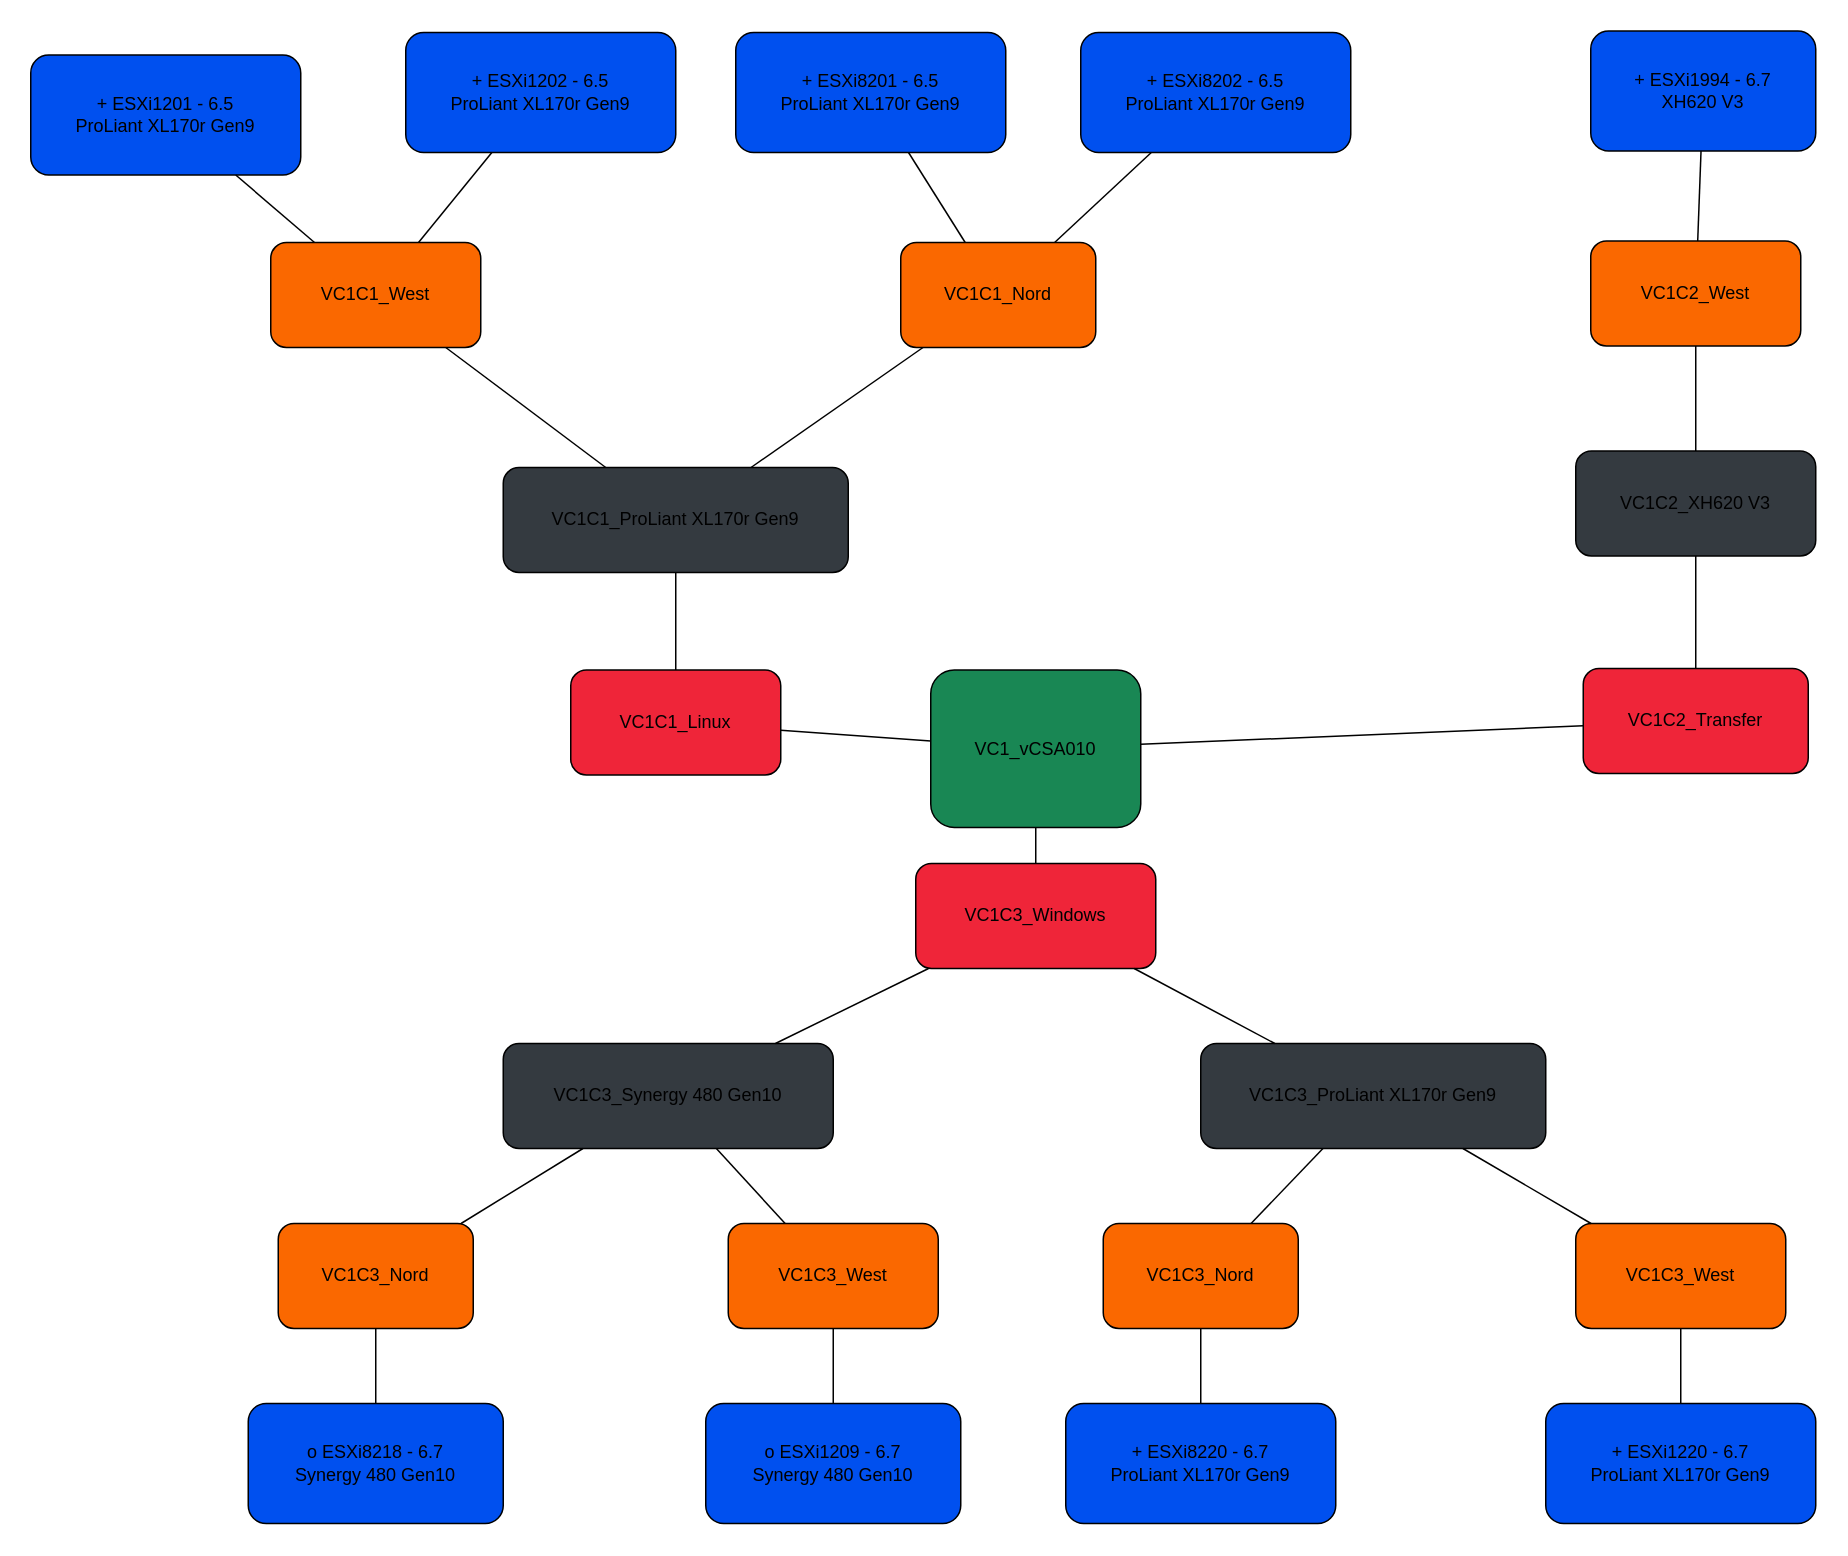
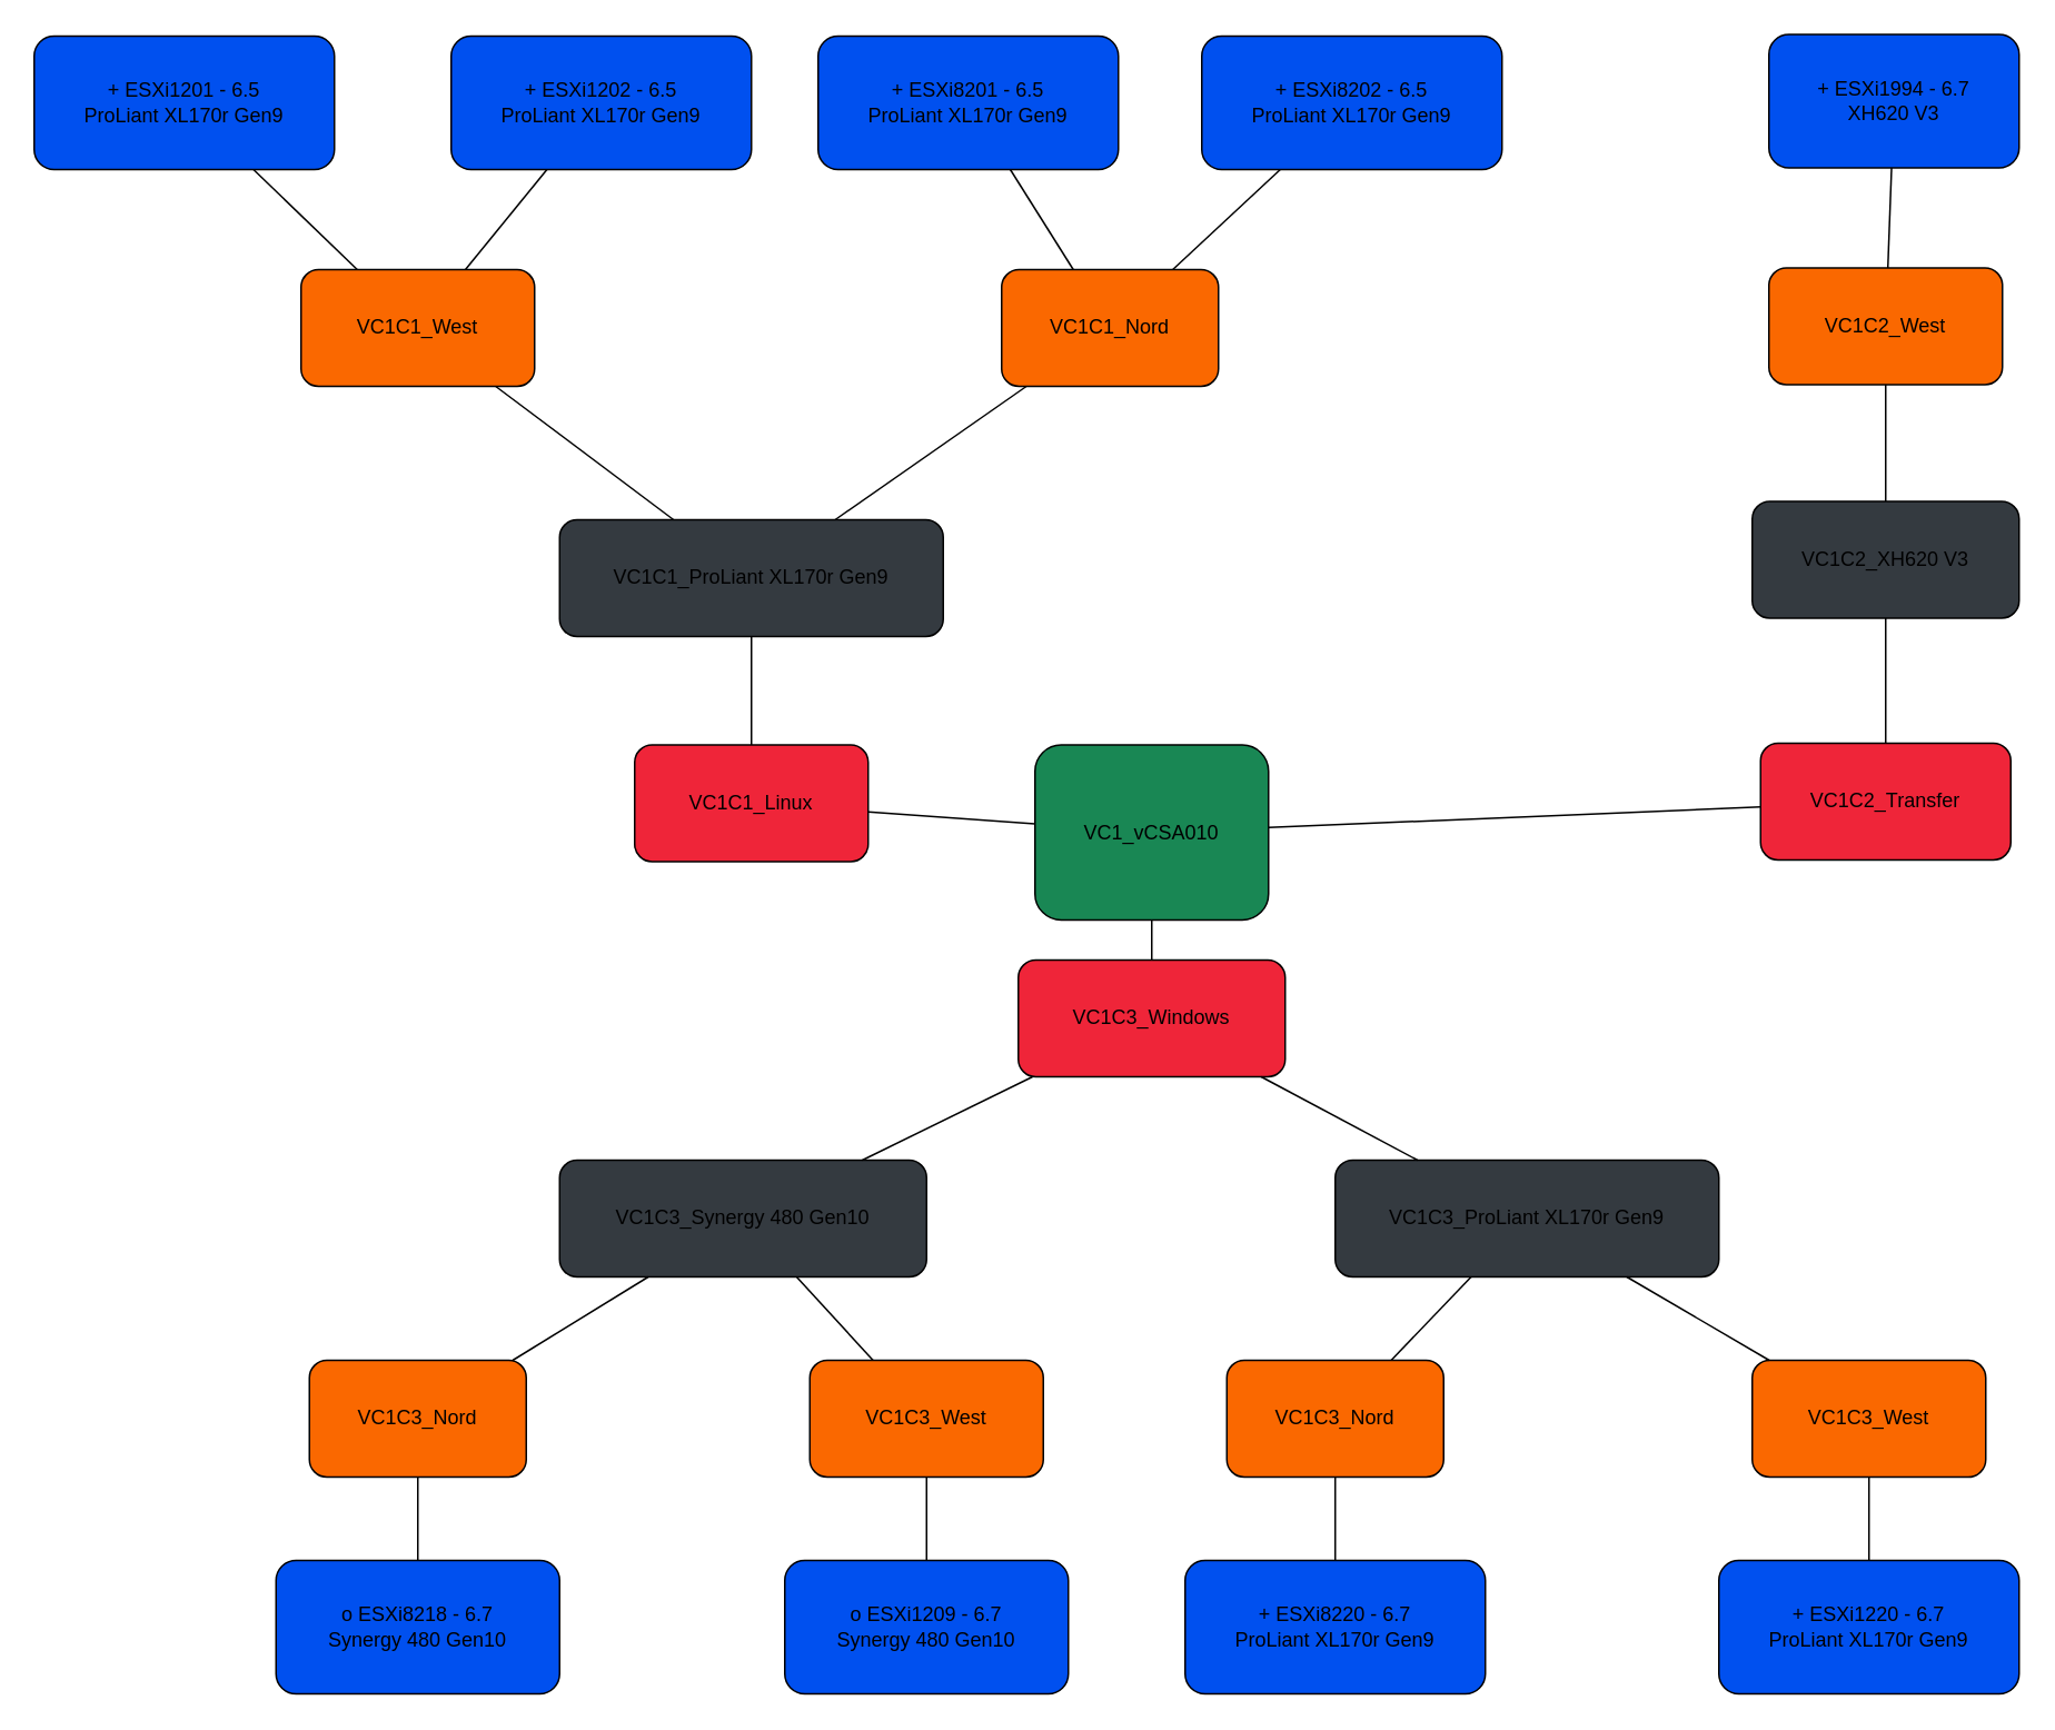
- <mxCell id="9" value="+ ESXi1201 - 6.5&lt;br&gt;ProLiant XL170r Gen9" style="shape=entity;whiteSpace=wrap;html=1;rounded=1;childLayout=stackLayout;horizontal=1;horizontalStack=0;resizeParent=1;resizeLast=0;fillColor=#0050EF;strokeColor=#000000;" parent="1" vertex="1"><mxGeometry x="20" y="36" width="180" height="80" as="geometry" /></mxCell>
+ <mxCell id="9" value="+ ESXi1201 - 6.5&lt;br&gt;ProLiant XL170r Gen9" style="shape=entity;whiteSpace=wrap;html=1;rounded=1;childLayout=stackLayout;horizontal=1;horizontalStack=0;resizeParent=1;resizeLast=0;fillColor=#0050EF;strokeColor=#000000;" parent="1" vertex="1"><mxGeometry x="20" y="21" width="180" height="80" as="geometry" /></mxCell>
